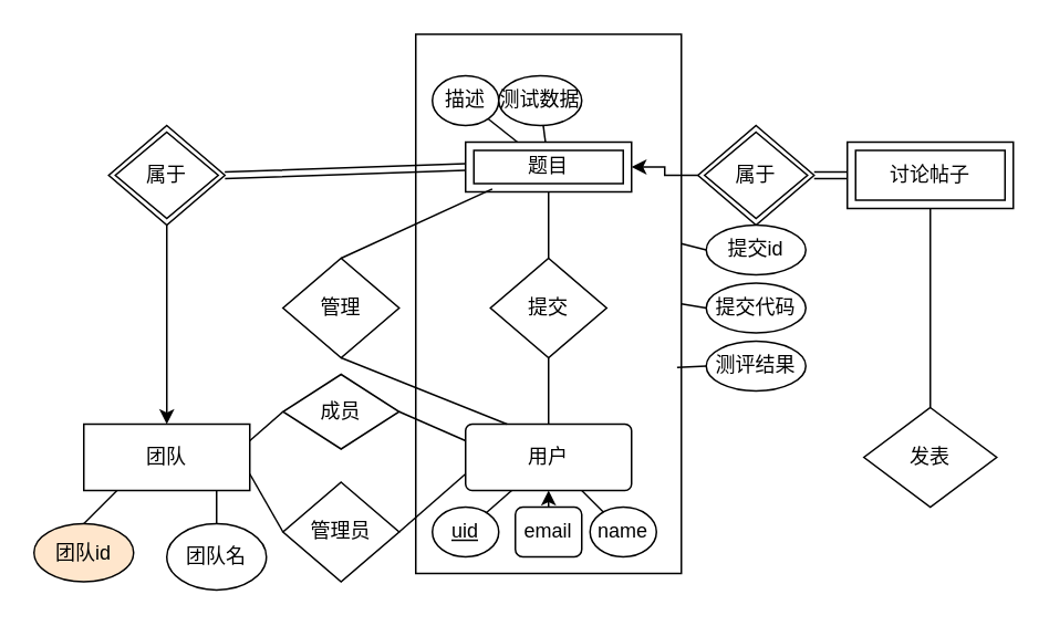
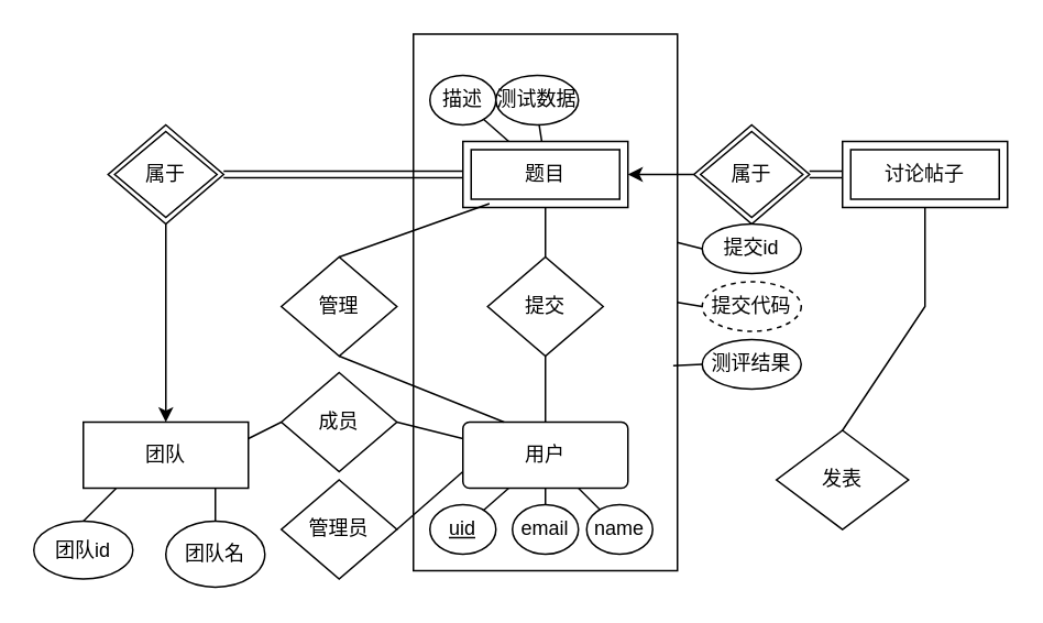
- <mxCell id="10" value="题目" style="shape=ext;margin=3;double=1;whiteSpace=wrap;html=1;align=center;" vertex="1" parent="1"><mxGeometry x="280" y="85" width="100" height="30" as="geometry" /></mxCell>
+ <mxCell id="10" value="题目" style="shape=ext;margin=3;double=1;whiteSpace=wrap;html=1;align=center;" vertex="1" parent="1"><mxGeometry x="280" y="85" width="100" height="40" as="geometry" /></mxCell>
- <mxCell id="43" value="提交代码" style="ellipse;whiteSpace=wrap;html=1;align=center;" vertex="1" parent="1"><mxGeometry x="425" y="170" width="60" height="30" as="geometry" /></mxCell>
+ <mxCell id="43" value="提交代码" style="ellipse;whiteSpace=wrap;html=1;align=center;dashed=1;" vertex="1" parent="1"><mxGeometry x="425" y="170" width="60" height="30" as="geometry" /></mxCell>
- <mxCell id="22" value="成员" style="shape=rhombus;perimeter=rhombusPerimeter;whiteSpace=wrap;html=1;align=center;" vertex="1" parent="1"><mxGeometry x="170" y="225" width="70" height="45" as="geometry" /></mxCell>
+ <mxCell id="22" value="成员" style="shape=rhombus;perimeter=rhombusPerimeter;whiteSpace=wrap;html=1;align=center;" vertex="1" parent="1"><mxGeometry x="170" y="225" width="70" height="60" as="geometry" /></mxCell>
- <mxCell id="39" value="发表" style="shape=rhombus;perimeter=rhombusPerimeter;whiteSpace=wrap;html=1;align=center;" vertex="1" parent="1"><mxGeometry x="520" y="245" width="80" height="60" as="geometry" /></mxCell>
+ <mxCell id="39" value="发表" style="shape=rhombus;perimeter=rhombusPerimeter;whiteSpace=wrap;html=1;align=center;" vertex="1" parent="1"><mxGeometry x="470" y="260" width="80" height="60" as="geometry" /></mxCell>
- <mxCell id="27" value="" style="endArrow=none;html=1;rounded=0;exitX=0;exitY=0.5;exitDx=0;exitDy=0;entryX=1;entryY=0.75;entryDx=0;entryDy=0;" edge="1" parent="1" source="23" target="11"><mxGeometry relative="1" as="geometry"><mxPoint x="130" y="185" as="sourcePoint" /><mxPoint x="290" y="185" as="targetPoint" /></mxGeometry></mxCell>
- <mxCell id="7" value="" style="endArrow=classic;html=1;rounded=0;" edge="1" parent="1" source="6" target="3"><mxGeometry relative="1" as="geometry"><mxPoint x="300" y="275" as="sourcePoint" /><mxPoint x="460" y="275" as="targetPoint" /></mxGeometry></mxCell>
+ <mxCell id="7" value="" style="endArrow=none;html=1;rounded=0;" edge="1" parent="1" source="6" target="3"><mxGeometry relative="1" as="geometry"><mxPoint x="300" y="275" as="sourcePoint" /><mxPoint x="460" y="275" as="targetPoint" /></mxGeometry></mxCell>
- <mxCell id="6" value="email" style="whiteSpace=wrap;html=1;align=center;rounded=1;" vertex="1" parent="1"><mxGeometry x="310" y="305" width="40" height="30" as="geometry" /></mxCell>
+ <mxCell id="6" value="email" style="ellipse;whiteSpace=wrap;html=1;align=center;" vertex="1" parent="1"><mxGeometry x="310" y="305" width="40" height="30" as="geometry" /></mxCell>
- <mxCell id="31" value="团队id" style="ellipse;whiteSpace=wrap;html=1;align=center;fillColor=#ffe6cc;" vertex="1" parent="1"><mxGeometry y="315" width="60" height="35" as="geometry" x="20" /></mxCell>
+ <mxCell id="31" value="团队id" style="ellipse;whiteSpace=wrap;html=1;align=center;" vertex="1" parent="1"><mxGeometry y="315" width="60" height="35" as="geometry" x="20" /></mxCell>
